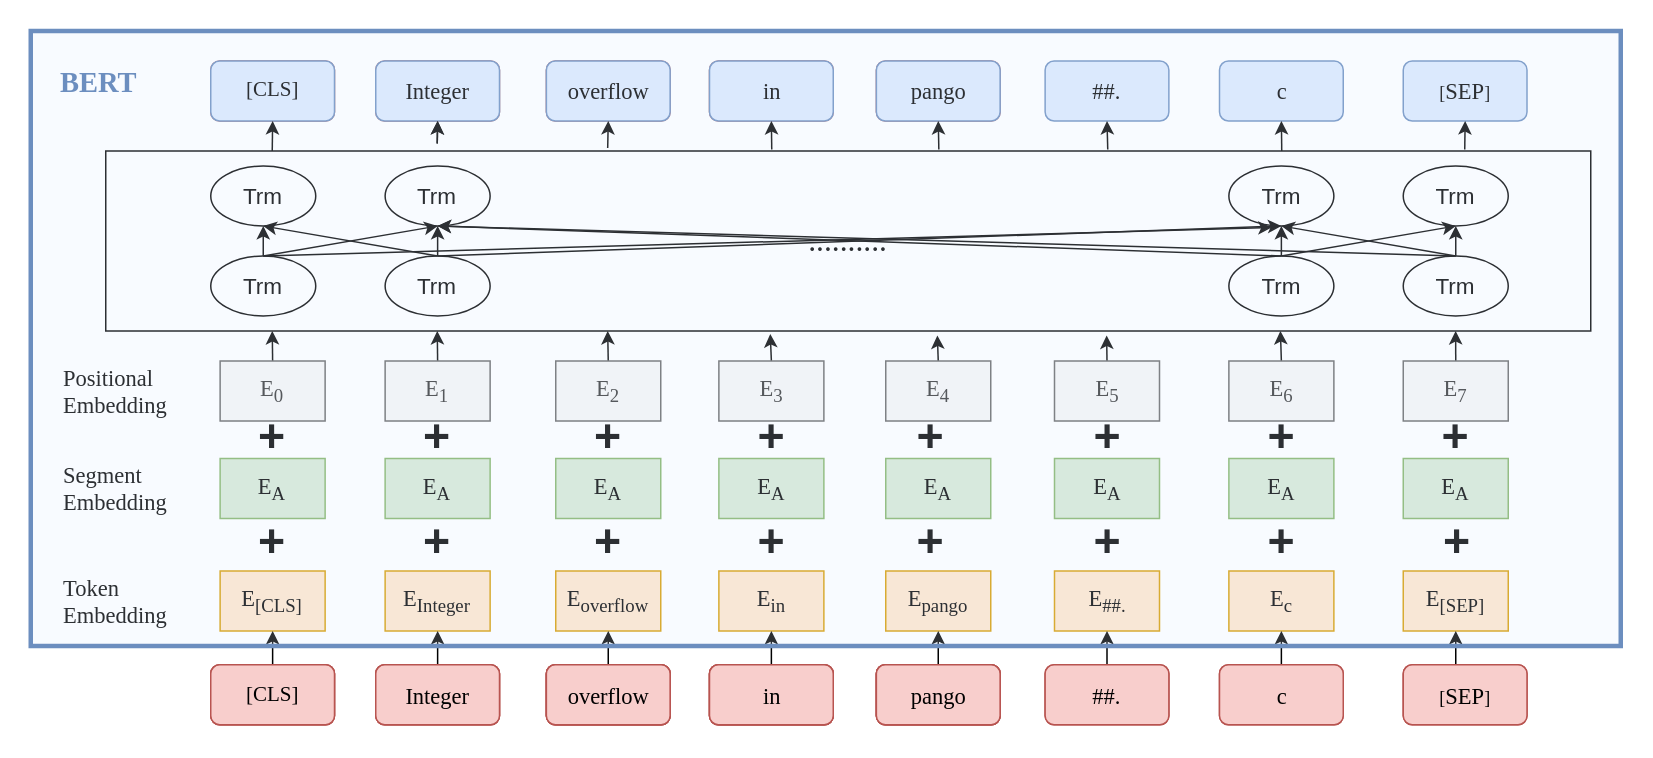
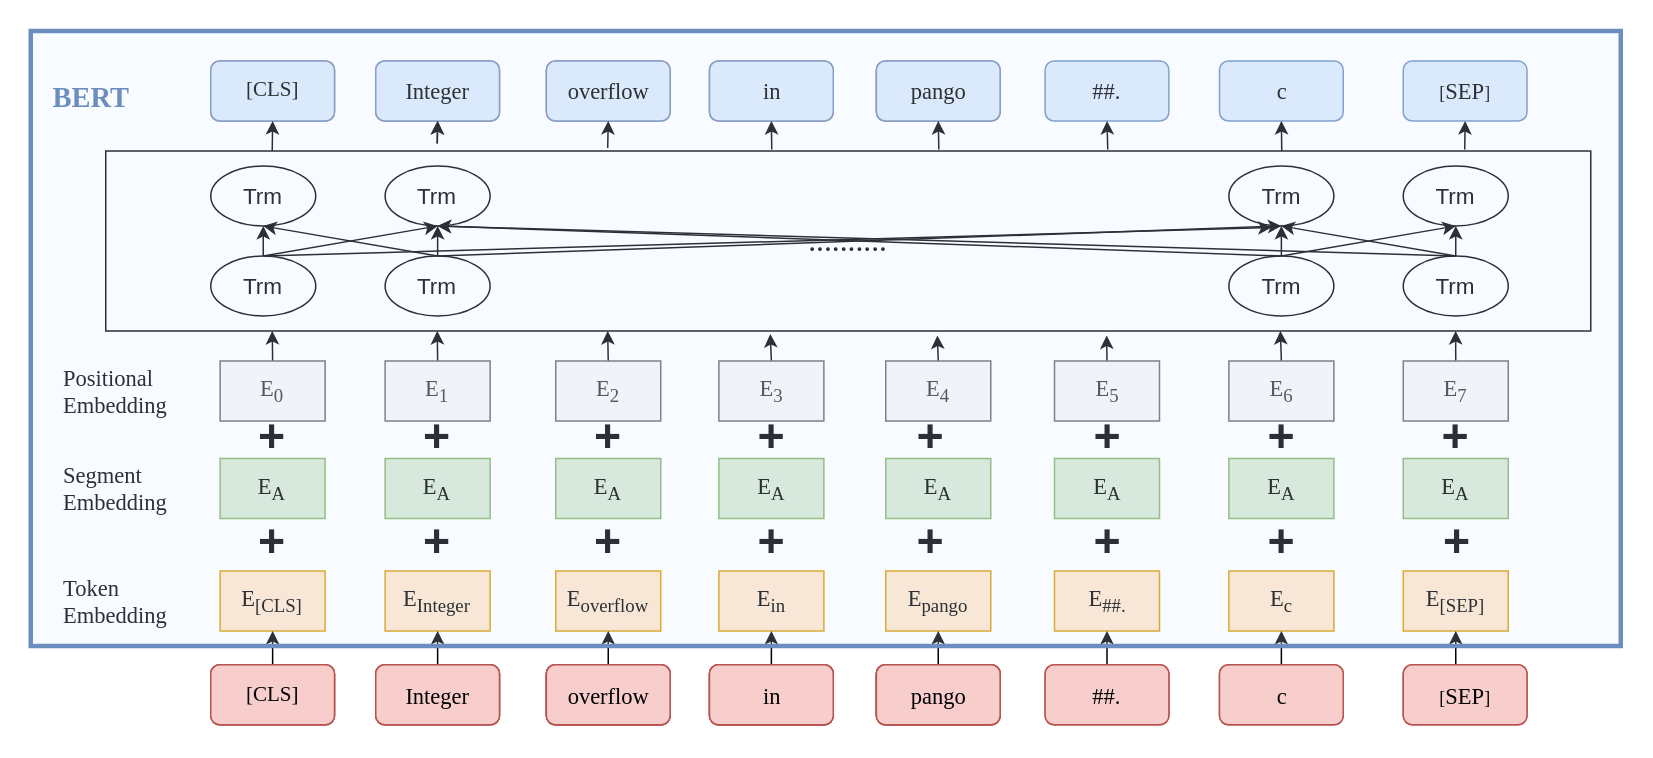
- <mxCell id="129" value="&lt;font color=&quot;#6C8EBF&quot;&gt;&lt;b&gt;&lt;font style=&quot;font-size: 19px&quot;&gt;BERT&lt;/font&gt;&lt;/b&gt;&lt;/font&gt;" style="text;html=1;align=center;verticalAlign=middle;resizable=0;points=[];autosize=1;fontSize=15;fontFamily=Times New Roman;fontColor=#FF3D0D;" parent="1" vertex="1"><mxGeometry x="30" y="40" width="70" height="30" as="geometry" /></mxCell>
+ <mxCell id="129" value="&lt;font color=&quot;#6C8EBF&quot;&gt;&lt;b&gt;&lt;font style=&quot;font-size: 19px&quot;&gt;BERT&lt;/font&gt;&lt;/b&gt;&lt;/font&gt;" style="text;html=1;align=center;verticalAlign=middle;resizable=0;points=[];autosize=1;fontSize=15;fontFamily=Times New Roman;fontColor=#FF3D0D;" parent="1" vertex="1"><mxGeometry x="25" y="50" width="70" height="30" as="geometry" /></mxCell>
